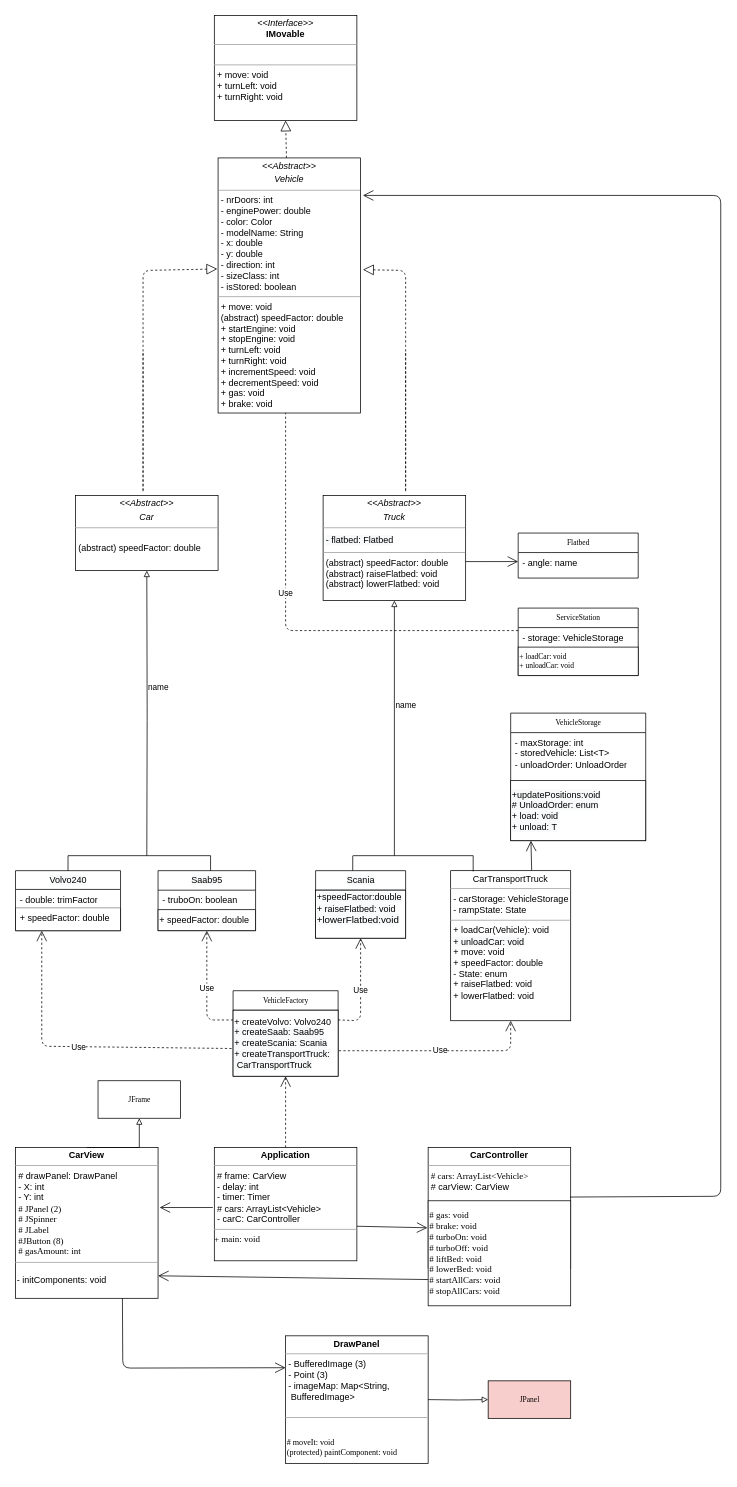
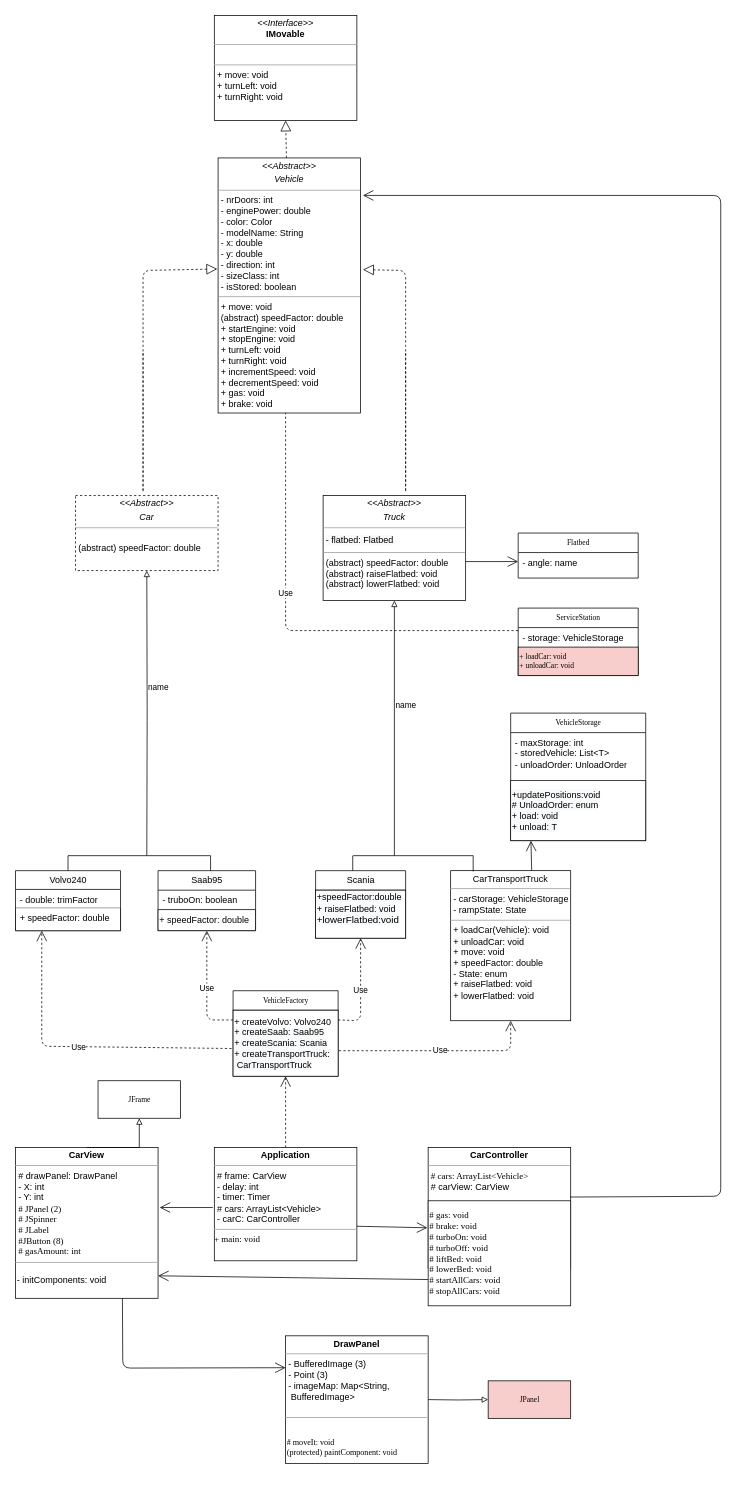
- <mxCell id="16" value="&lt;p style=&quot;margin: 0px ; margin-top: 4px ; text-align: center&quot;&gt;&lt;i&gt;&amp;lt;&amp;lt;Abstract&amp;gt;&amp;gt;&lt;/i&gt;&lt;/p&gt;&lt;p style=&quot;margin: 0px ; margin-top: 4px ; text-align: center&quot;&gt;&lt;i&gt;Car&lt;/i&gt;&lt;/p&gt;&lt;hr size=&quot;1&quot;&gt;&lt;p style=&quot;margin: 0px ; margin-left: 4px&quot;&gt;&lt;br&gt;&lt;/p&gt;&lt;p style=&quot;margin: 0px ; margin-left: 4px&quot;&gt;(abstract) speedFactor: double&lt;br&gt;&lt;/p&gt;" parent="1" style="verticalAlign=top;align=left;overflow=fill;fontSize=12;fontFamily=Helvetica;html=1;rounded=0;shadow=0;comic=0;labelBackgroundColor=none;strokeWidth=1;direction=east;" vertex="1"><mxGeometry as="geometry" x="100" y="660" width="190" height="100" /></mxCell>
+ <mxCell id="16" value="&lt;p style=&quot;margin: 0px ; margin-top: 4px ; text-align: center&quot;&gt;&lt;i&gt;&amp;lt;&amp;lt;Abstract&amp;gt;&amp;gt;&lt;/i&gt;&lt;/p&gt;&lt;p style=&quot;margin: 0px ; margin-top: 4px ; text-align: center&quot;&gt;&lt;i&gt;Car&lt;/i&gt;&lt;/p&gt;&lt;hr size=&quot;1&quot;&gt;&lt;p style=&quot;margin: 0px ; margin-left: 4px&quot;&gt;&lt;br&gt;&lt;/p&gt;&lt;p style=&quot;margin: 0px ; margin-left: 4px&quot;&gt;(abstract) speedFactor: double&lt;br&gt;&lt;/p&gt;" parent="1" style="verticalAlign=top;align=left;overflow=fill;fontSize=12;fontFamily=Helvetica;html=1;rounded=0;shadow=0;comic=0;labelBackgroundColor=none;strokeWidth=1;direction=east;dashed=1;" vertex="1"><mxGeometry as="geometry" x="100" y="660" width="190" height="100" /></mxCell>
- <mxCell id="12" value="&lt;div align=&quot;left&quot;&gt;+ loadCar: void&lt;/div&gt;&lt;div align=&quot;left&quot;&gt;+ unloadCar: void&lt;br&gt;&lt;/div&gt;" parent="10" style="html=1;rounded=0;shadow=0;comic=0;labelBackgroundColor=none;strokeWidth=1;fontFamily=Verdana;fontSize=10;align=left;" vertex="1"><mxGeometry as="geometry" y="52" width="160" height="38" /></mxCell>
+ <mxCell id="12" value="&lt;div align=&quot;left&quot;&gt;+ loadCar: void&lt;/div&gt;&lt;div align=&quot;left&quot;&gt;+ unloadCar: void&lt;br&gt;&lt;/div&gt;" parent="10" style="html=1;rounded=0;shadow=0;comic=0;labelBackgroundColor=none;strokeWidth=1;fontFamily=Verdana;fontSize=10;align=left;fillColor=#f8cecc;" vertex="1"><mxGeometry as="geometry" y="52" width="160" height="38" /></mxCell>
